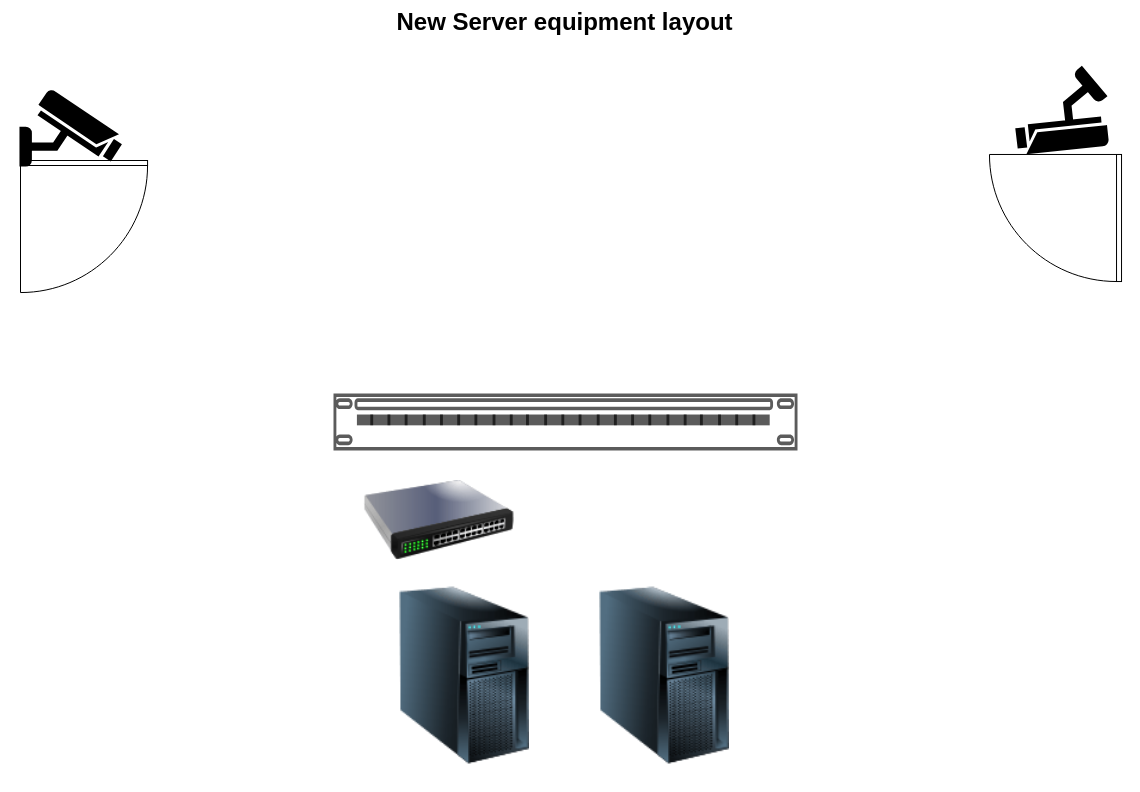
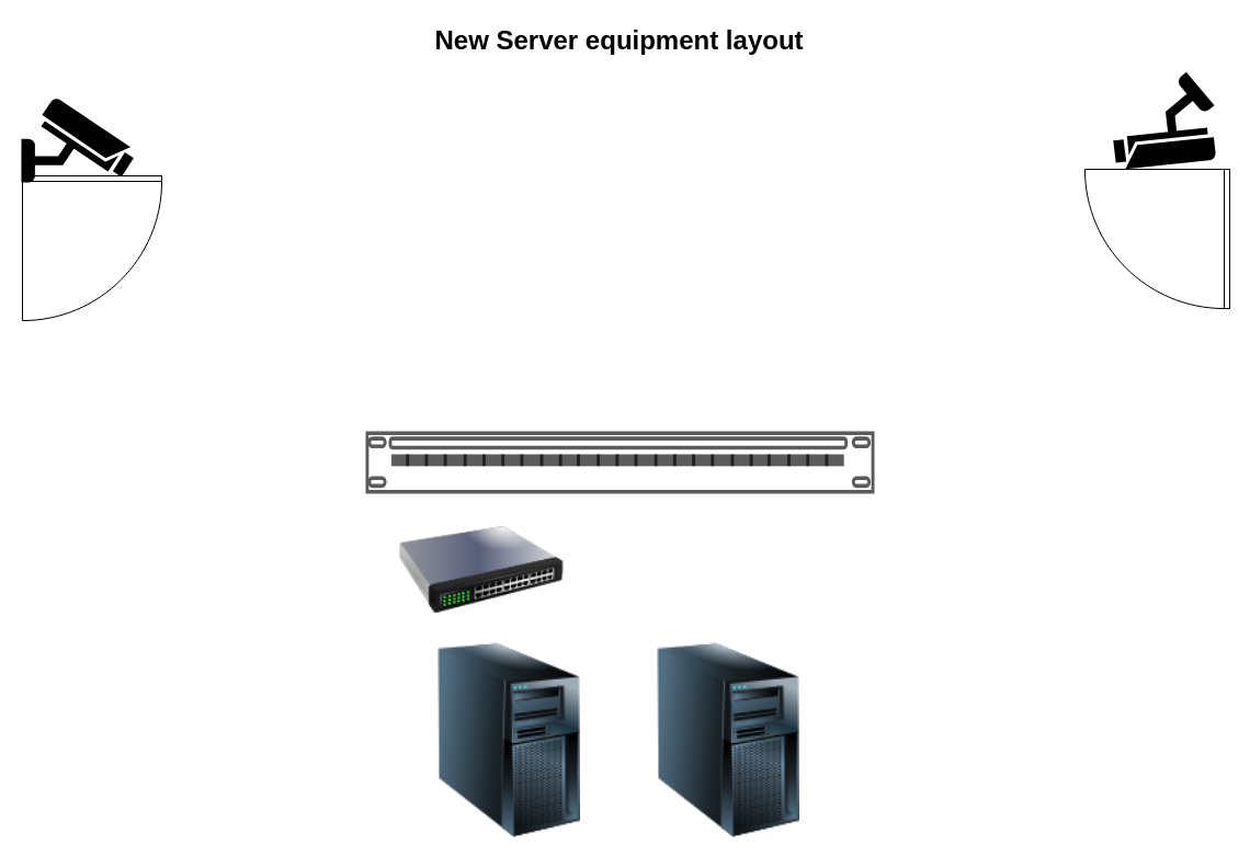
- <mxCell id="3" value="&lt;div align=&quot;center&quot;&gt;&lt;font style=&quot;font-size: 24px;&quot;&gt;New Server equipment layout&lt;/font&gt;&lt;/div&gt;" style="text;html=1;resizable=1;points=[];autosize=0;align=center;verticalAlign=top;spacingTop=-4;fontSize=20;fontStyle=1" parent="1" vertex="1"><mxGeometry x="274" y="5" width="580" height="30" as="geometry" /></mxCell>
+ <mxCell id="3" value="&lt;div align=&quot;center&quot;&gt;&lt;font style=&quot;font-size: 24px;&quot;&gt;New Server equipment layout&lt;/font&gt;&lt;/div&gt;" style="text;html=1;resizable=1;points=[];autosize=0;align=center;verticalAlign=top;spacingTop=-4;fontSize=20;fontStyle=1" parent="1" vertex="1"><mxGeometry x="274" y="20" width="580" height="30" as="geometry" /></mxCell>
